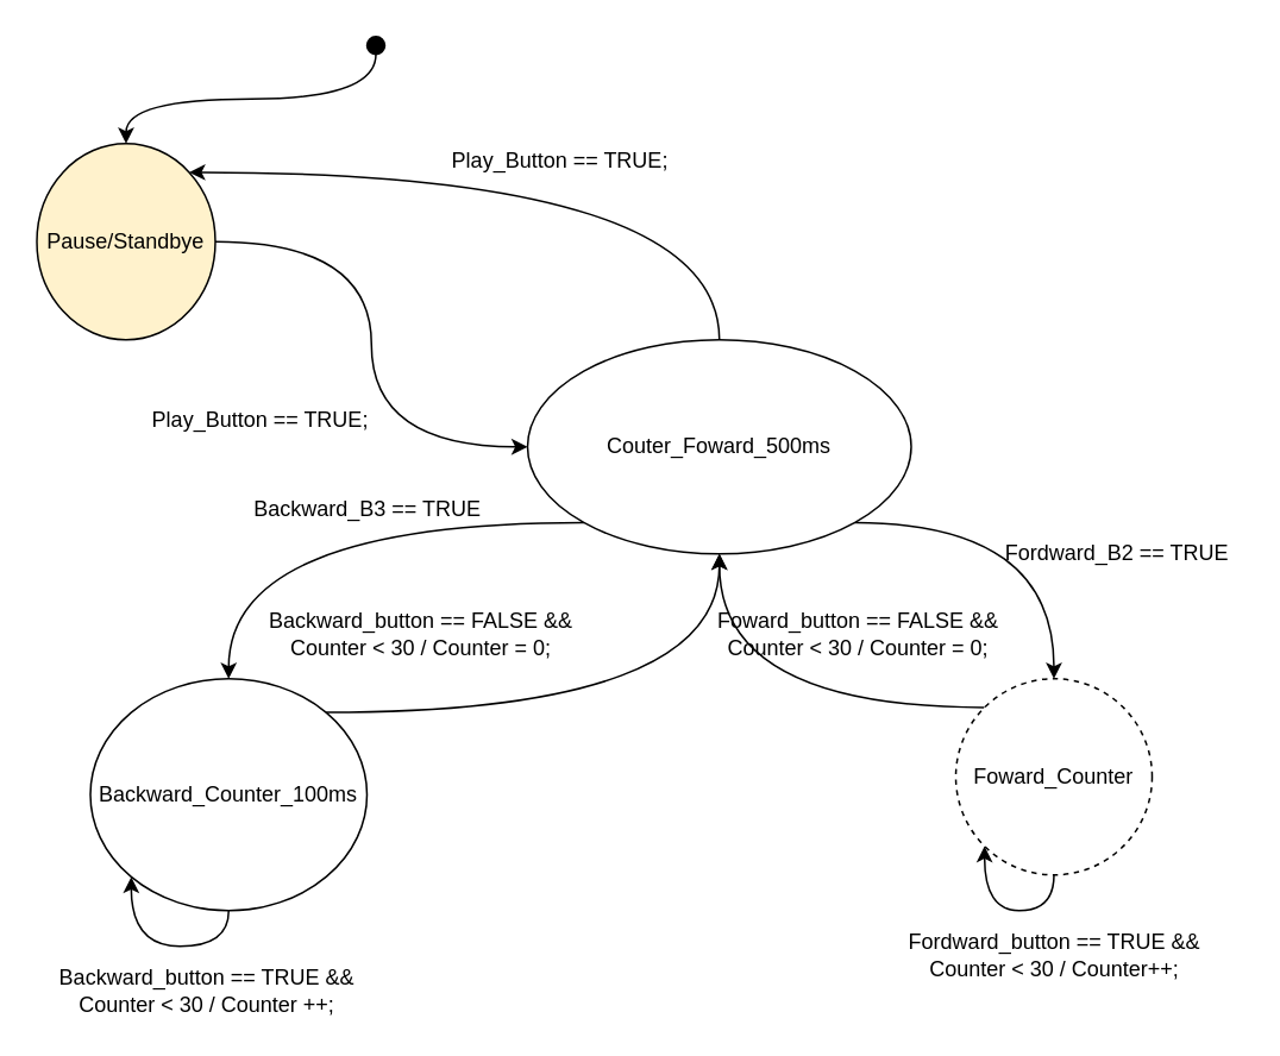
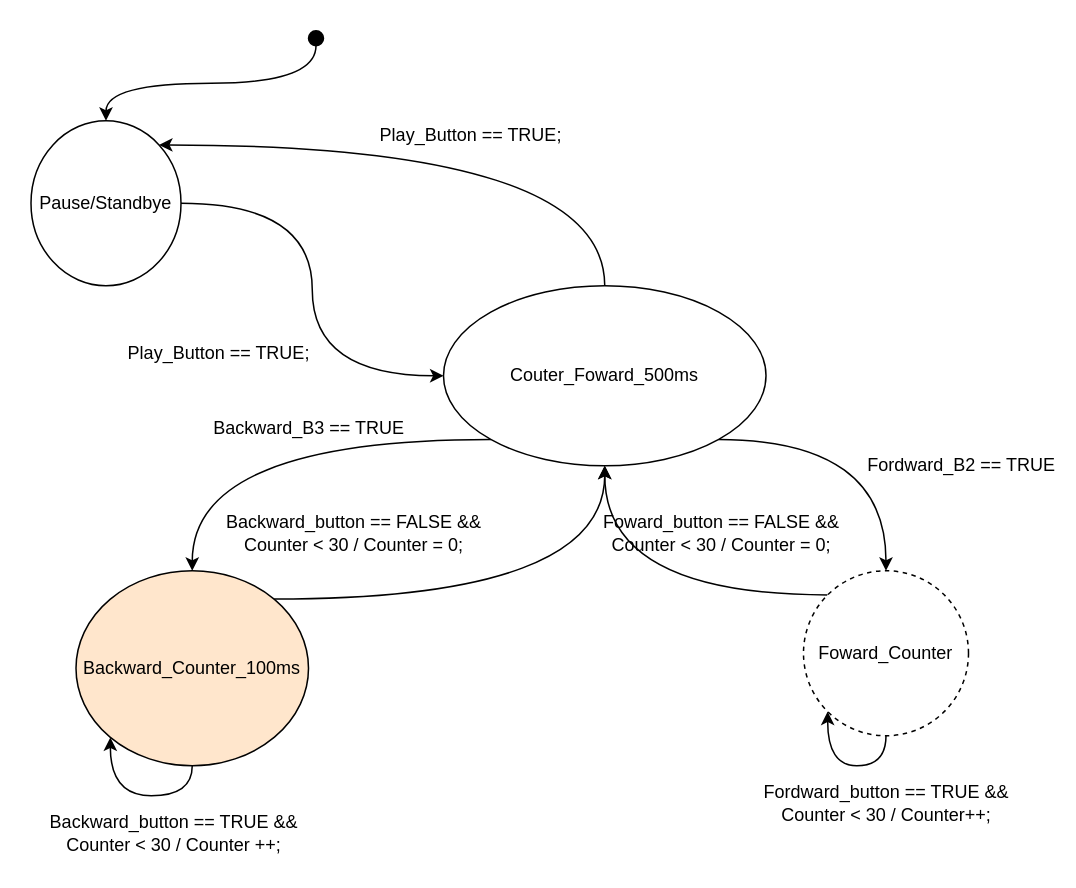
- <mxCell id="3" value="Pause/Standbye" style="ellipse;whiteSpace=wrap;html=1;fillColor=#fff2cc;" vertex="1" parent="1"><mxGeometry x="20" y="80" width="100" height="110" as="geometry" /></mxCell>
+ <mxCell id="3" value="Pause/Standbye" style="ellipse;whiteSpace=wrap;html=1;" vertex="1" parent="1"><mxGeometry x="20" y="80" width="100" height="110" as="geometry" /></mxCell>
- <mxCell id="14" value="Fordward_B2 == TRUE" style="text;html=1;align=center;verticalAlign=middle;resizable=0;points=[];autosize=1;" vertex="1" parent="1"><mxGeometry x="555" y="300" width="140" height="20" as="geometry" /></mxCell>
+ <mxCell id="14" value="Fordward_B2 == TRUE" style="text;html=1;align=center;verticalAlign=middle;resizable=0;points=[];autosize=1;" vertex="1" parent="1"><mxGeometry x="570" y="300" width="140" height="20" as="geometry" /></mxCell>
- <mxCell id="10" value="Backward_Counter_100ms" style="ellipse;whiteSpace=wrap;html=1;" vertex="1" parent="1"><mxGeometry x="50" y="380" width="155" height="130" as="geometry" /></mxCell>
+ <mxCell id="10" value="Backward_Counter_100ms" style="ellipse;whiteSpace=wrap;html=1;fillColor=#ffe6cc;" vertex="1" parent="1"><mxGeometry x="50" y="380" width="155" height="130" as="geometry" /></mxCell>
